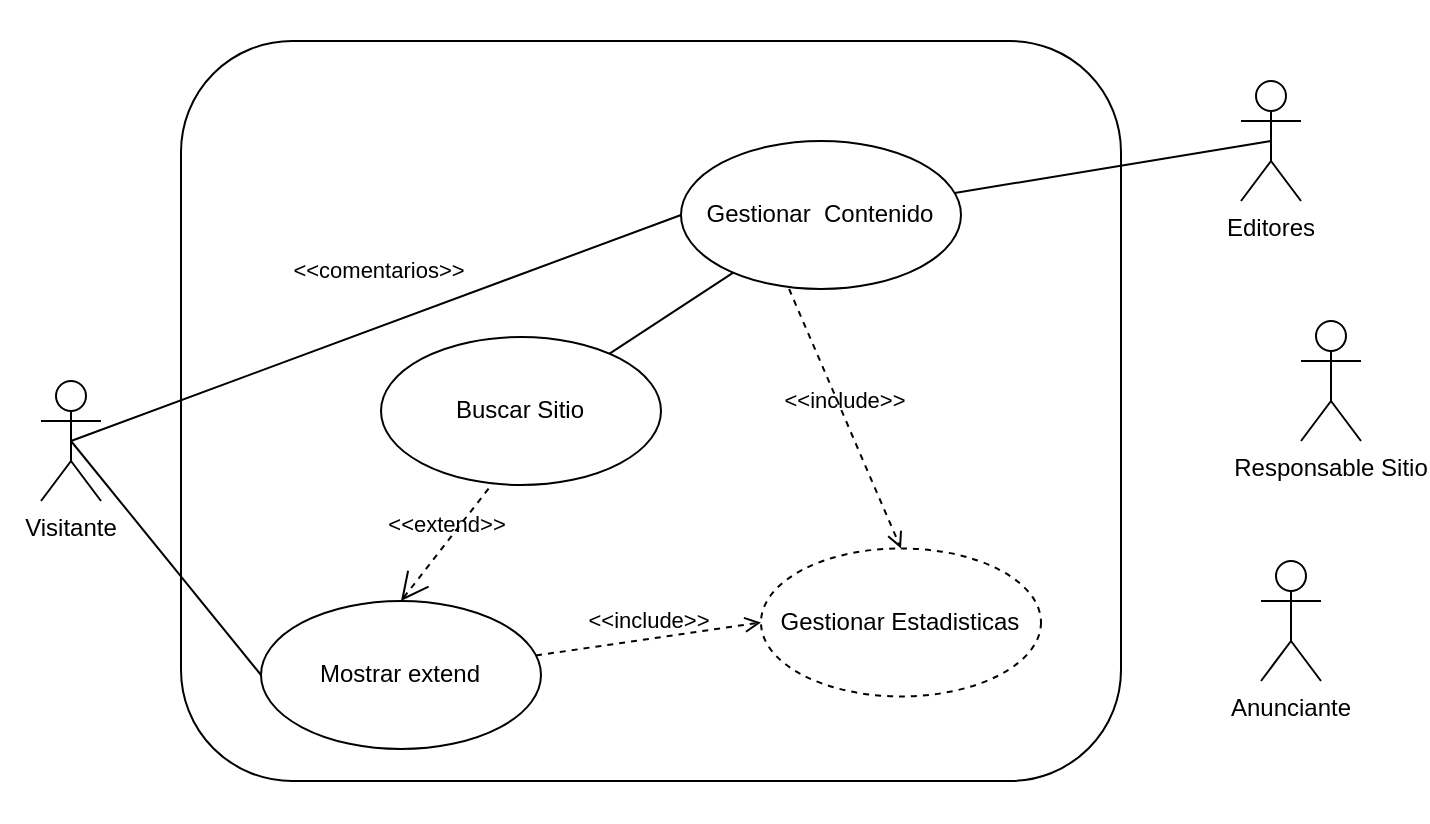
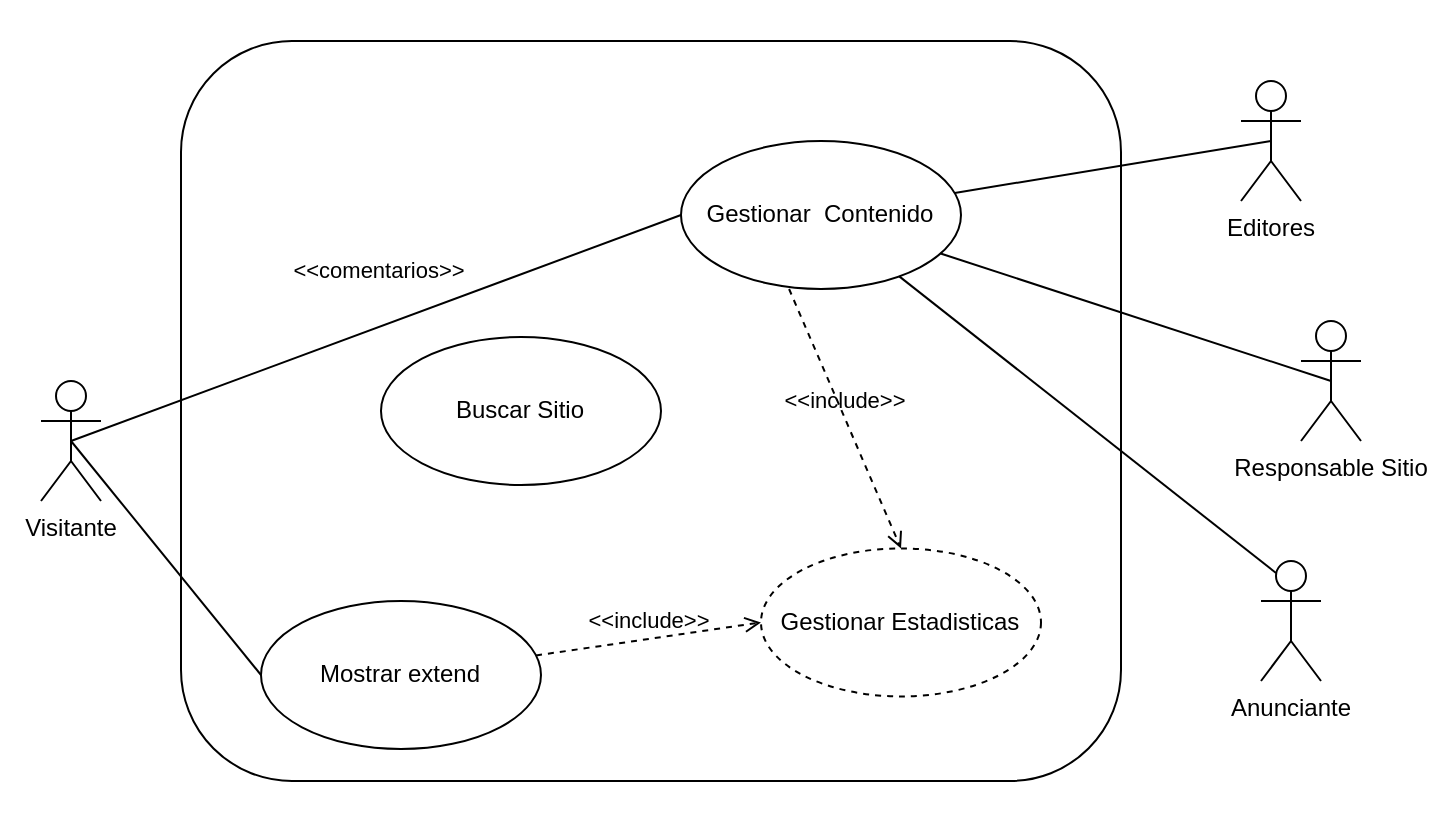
- <mxCell id="16" style="edgeStyle=none;rounded=0;orthogonalLoop=1;jettySize=auto;html=1;endArrow=none;endFill=0;" parent="1" source="6" target="3" edge="1"><mxGeometry relative="1" as="geometry" /></mxCell>
+ <mxCell id="16" style="edgeStyle=none;rounded=0;orthogonalLoop=1;jettySize=auto;html=1;endArrow=none;endFill=0;entryX=0.5;entryY=0.5;entryDx=0;entryDy=0;entryPerimeter=0;" parent="1" source="6" target="10" edge="1"><mxGeometry relative="1" as="geometry" /></mxCell>
+ <mxCell id="17" style="edgeStyle=none;rounded=0;orthogonalLoop=1;jettySize=auto;html=1;endArrow=none;endFill=0;entryX=0.25;entryY=0.1;entryDx=0;entryDy=0;entryPerimeter=0;" parent="1" source="6" target="11" edge="1"><mxGeometry relative="1" as="geometry" /></mxCell>
- <mxCell id="7" value="&amp;lt;&amp;lt;extend&amp;gt;&amp;gt;" style="edgeStyle=none;html=1;startArrow=open;endArrow=none;startSize=12;verticalAlign=bottom;dashed=1;labelBackgroundColor=none;entryX=0.4;entryY=0.986;entryDx=0;entryDy=0;entryPerimeter=0;exitX=0.5;exitY=0;exitDx=0;exitDy=0;" parent="2" source="4" target="3" edge="1"><mxGeometry width="160" relative="1" as="geometry"><mxPoint x="210" y="207.629" as="sourcePoint" /><mxPoint x="289.692" y="148" as="targetPoint" /></mxGeometry></mxCell>
